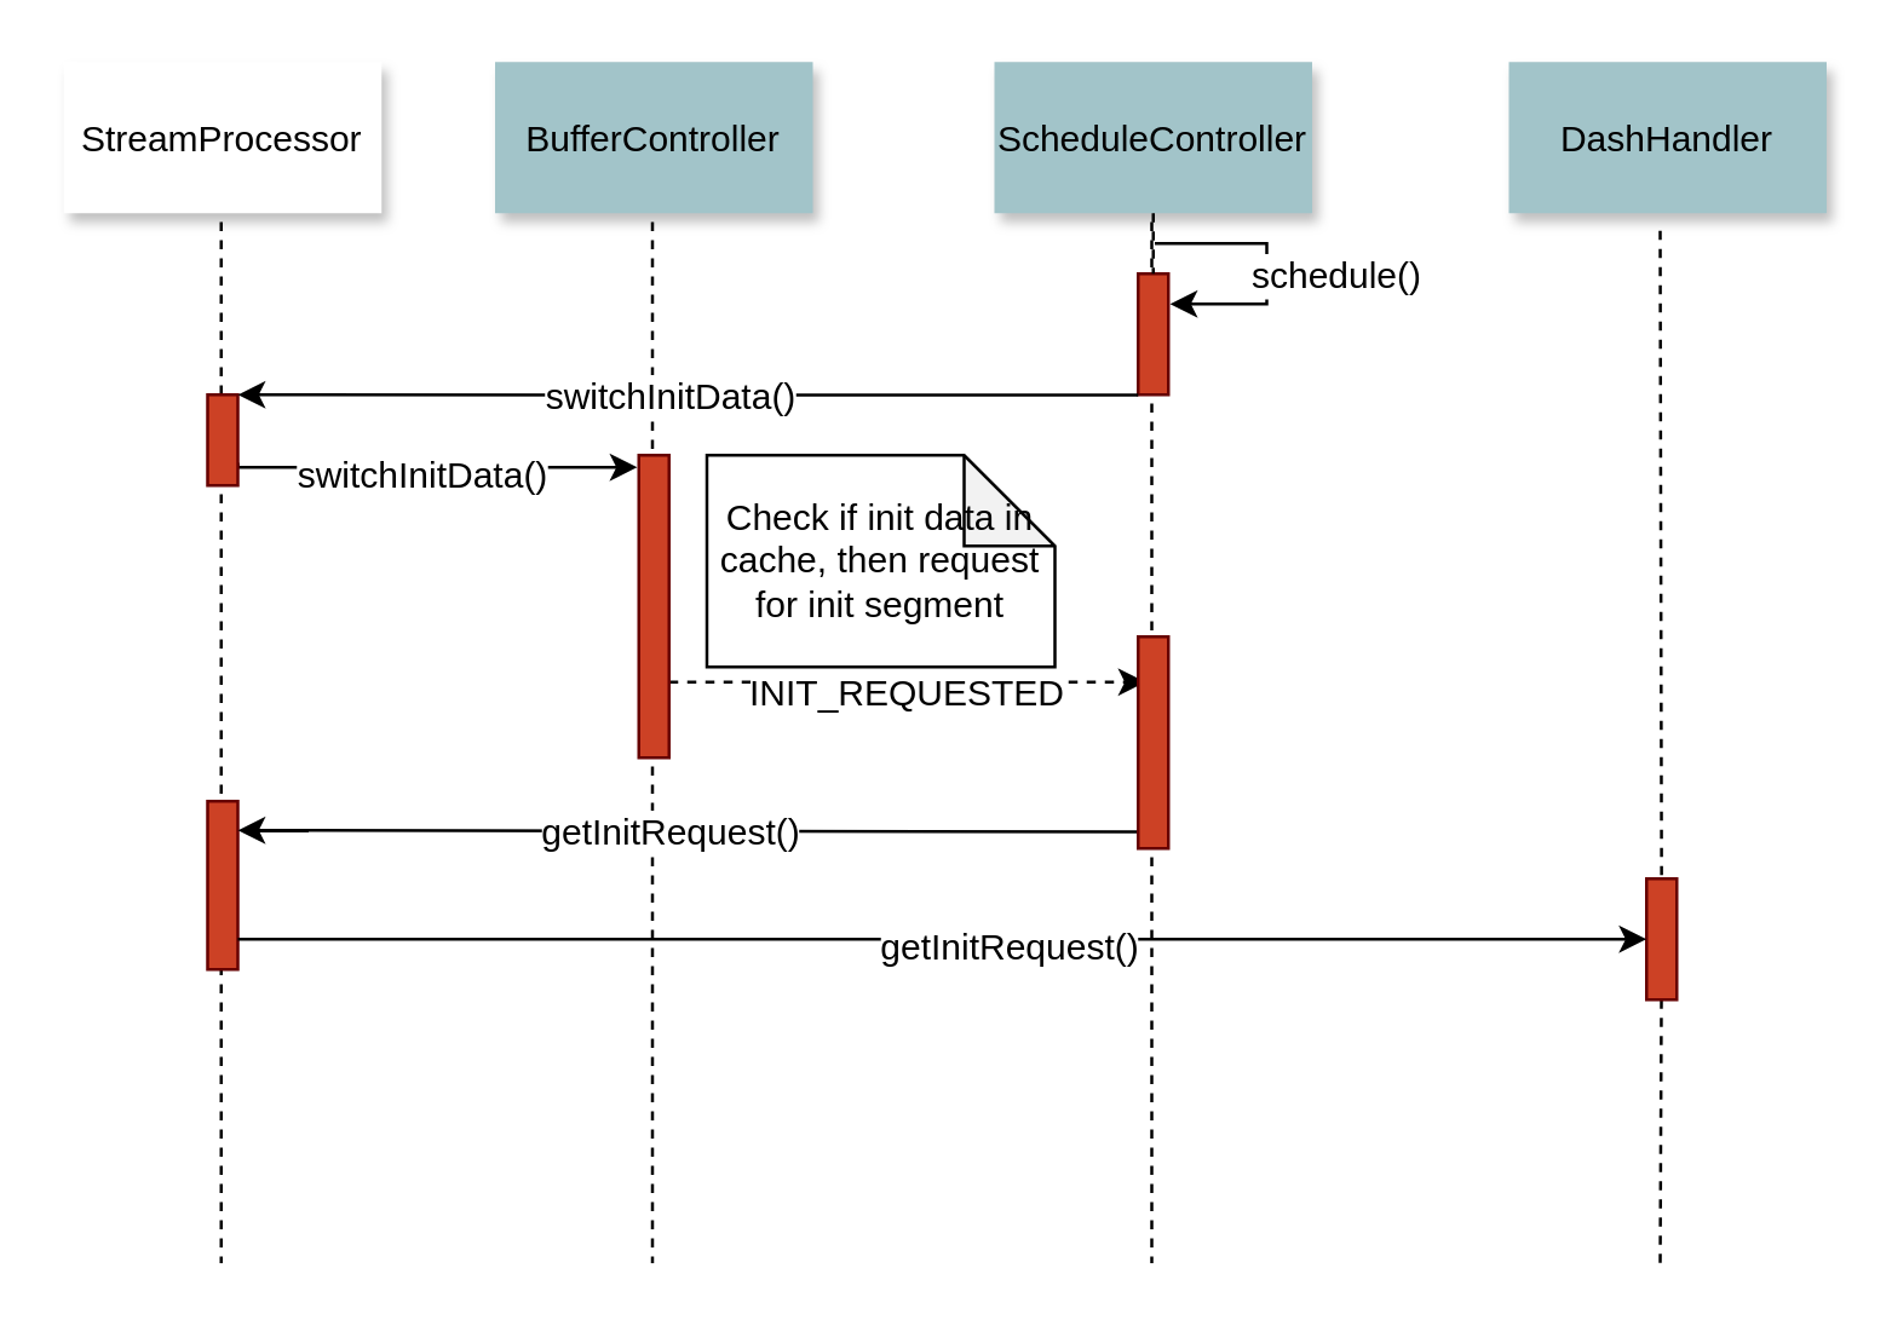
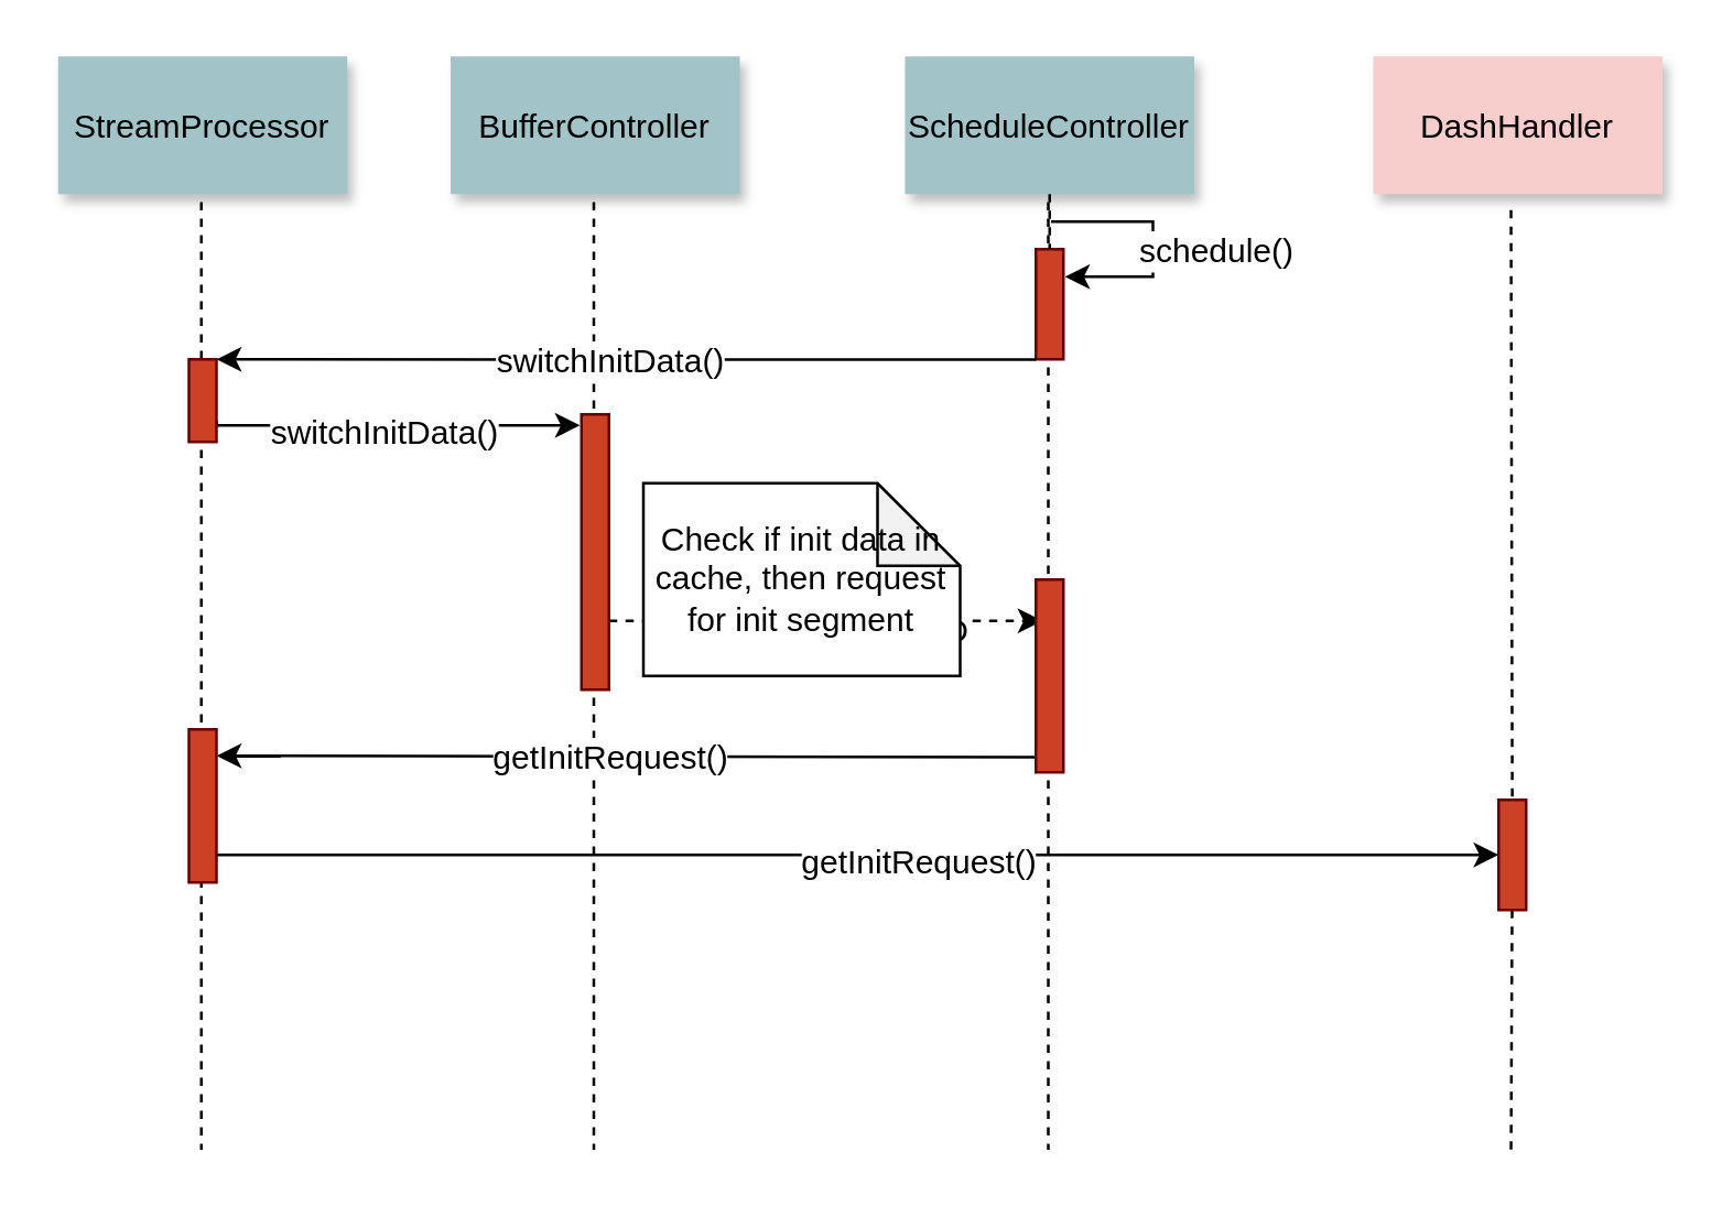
- <mxCell id="8" value="StreamProcessor" style="shadow=1;fillColor=#ffffff;strokeColor=none;" parent="1" vertex="1"><mxGeometry x="20.5" y="20" width="105" height="50" as="geometry" /></mxCell>
+ <mxCell id="8" value="StreamProcessor" style="shadow=1;fillColor=#A2C4C9;strokeColor=none" parent="1" vertex="1"><mxGeometry x="20.5" y="20" width="105" height="50" as="geometry" /></mxCell>
- <mxCell id="16" value="DashHandler" style="shadow=1;fillColor=#A2C4C9;strokeColor=none" parent="1" vertex="1"><mxGeometry x="498" y="20" width="105" height="50" as="geometry" /></mxCell>
+ <mxCell id="16" value="DashHandler" style="shadow=1;fillColor=#f8cecc;strokeColor=none;" parent="1" vertex="1"><mxGeometry x="498" y="20" width="105" height="50" as="geometry" /></mxCell>
- <mxCell id="21" value="Check if init data in cache, then request for init segment" style="shape=note;whiteSpace=wrap;html=1;backgroundOutline=1;darkOpacity=0.05;" vertex="1" parent="1"><mxGeometry x="233" y="150" width="115" height="70" as="geometry" /></mxCell>
+ <mxCell id="21" value="Check if init data in cache, then request for init segment" style="shape=note;whiteSpace=wrap;html=1;backgroundOutline=1;darkOpacity=0.05;" vertex="1" parent="1"><mxGeometry x="233" y="175" width="115" height="70" as="geometry" /></mxCell>
